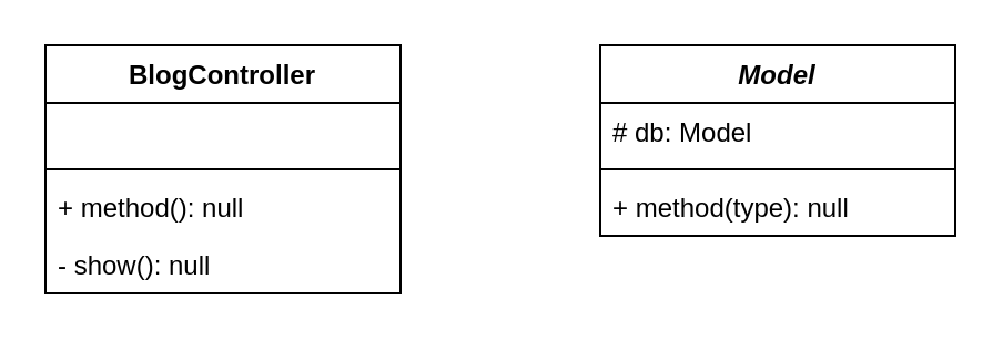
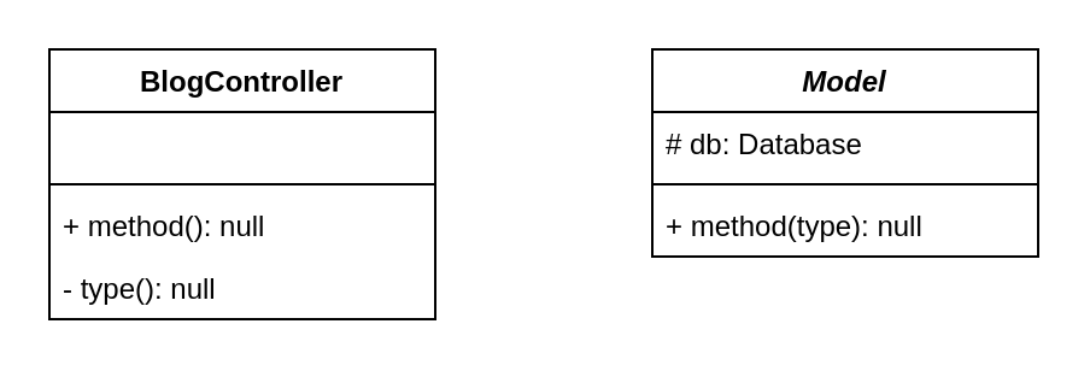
- <mxCell id="8" value="# db: Model" style="text;strokeColor=none;fillColor=none;align=left;verticalAlign=top;spacingLeft=4;spacingRight=4;overflow=hidden;rotatable=0;points=[[0,0.5],[1,0.5]];portConstraint=eastwest;whiteSpace=wrap;html=1;" vertex="1" parent="7"><mxGeometry y="26" width="160" height="26" as="geometry" /></mxCell>
+ <mxCell id="8" value="# db: Database" style="text;strokeColor=none;fillColor=none;align=left;verticalAlign=top;spacingLeft=4;spacingRight=4;overflow=hidden;rotatable=0;points=[[0,0.5],[1,0.5]];portConstraint=eastwest;whiteSpace=wrap;html=1;" vertex="1" parent="7"><mxGeometry y="26" width="160" height="26" as="geometry" /></mxCell>
- <mxCell id="6" value="- show(): null" style="text;strokeColor=none;fillColor=none;align=left;verticalAlign=top;spacingLeft=4;spacingRight=4;overflow=hidden;rotatable=0;points=[[0,0.5],[1,0.5]];portConstraint=eastwest;whiteSpace=wrap;html=1;" vertex="1" parent="2"><mxGeometry y="86" width="160" height="26" as="geometry" /></mxCell>
+ <mxCell id="6" value="- type(): null" style="text;strokeColor=none;fillColor=none;align=left;verticalAlign=top;spacingLeft=4;spacingRight=4;overflow=hidden;rotatable=0;points=[[0,0.5],[1,0.5]];portConstraint=eastwest;whiteSpace=wrap;html=1;" vertex="1" parent="2"><mxGeometry y="86" width="160" height="26" as="geometry" /></mxCell>
